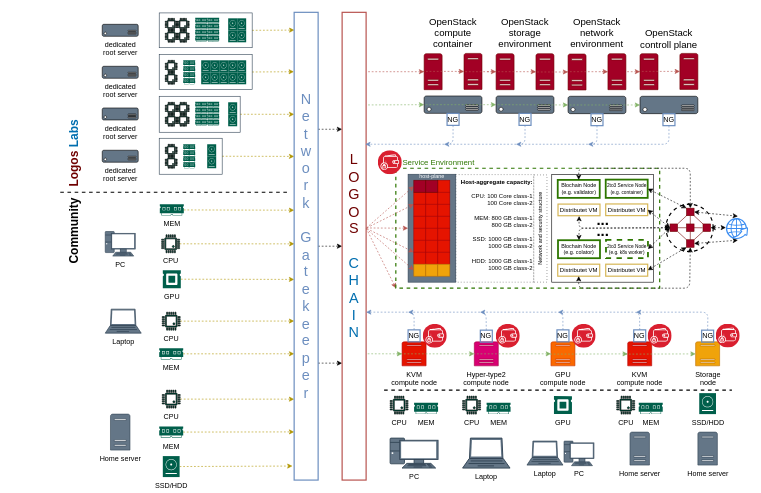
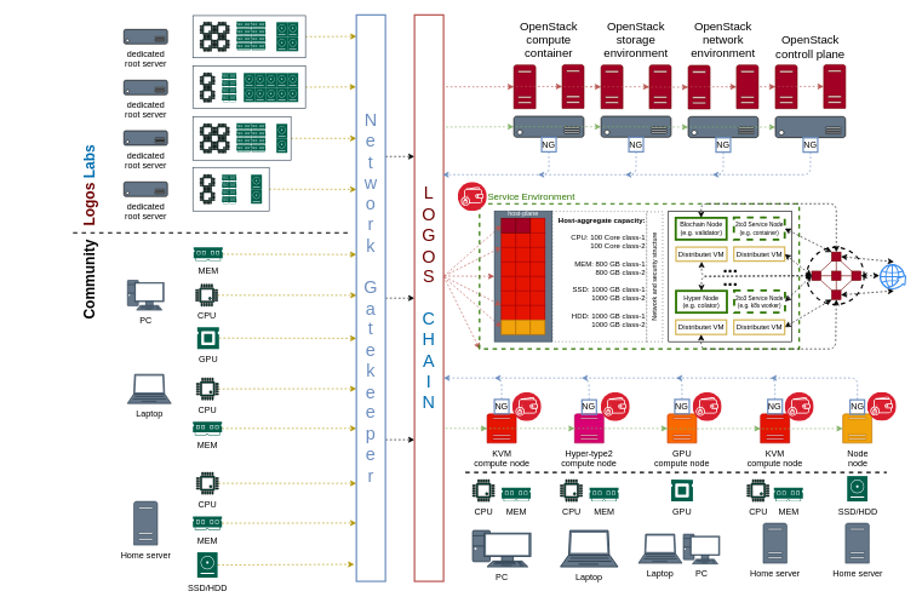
- <mxCell id="212" value="&lt;font style=&quot;font-size: 8px;&quot;&gt;2to3 Service Node&lt;br&gt;(e.g. container)&lt;br&gt;&lt;/font&gt;" style="rounded=0;whiteSpace=wrap;html=1;labelBackgroundColor=none;strokeColor=#2D7600;strokeWidth=3;fontSize=9;fillColor=none;fontColor=default;" parent="1" vertex="1"><mxGeometry x="1009.56" y="298.93" width="70" height="30.5" as="geometry" /></mxCell>
+ <mxCell id="212" value="&lt;font style=&quot;font-size: 8px;&quot;&gt;2to3 Service Node&lt;br&gt;(e.g. container)&lt;br&gt;&lt;/font&gt;" style="rounded=0;whiteSpace=wrap;html=1;labelBackgroundColor=none;strokeColor=#2D7600;strokeWidth=3;fontSize=9;fillColor=none;fontColor=default;dashed=1;" parent="1" vertex="1"><mxGeometry x="1009.56" y="298.93" width="70" height="30.5" as="geometry" /></mxCell>
- <mxCell id="206" value="Blochain Node&lt;br&gt;(e.g. colator)" style="rounded=0;whiteSpace=wrap;html=1;labelBackgroundColor=none;strokeColor=#2D7600;strokeWidth=3;fontSize=9;fillColor=none;fontColor=default;" parent="1" vertex="1"><mxGeometry x="930" y="400" width="70" height="30" as="geometry" /></mxCell>
+ <mxCell id="206" value="Hyper Node&lt;br&gt;(e.g. colator)" style="rounded=0;whiteSpace=wrap;html=1;labelBackgroundColor=none;strokeColor=#2D7600;strokeWidth=3;fontSize=9;fillColor=none;fontColor=default;" parent="1" vertex="1"><mxGeometry x="930" y="400" width="70" height="30" as="geometry" /></mxCell>
- <mxCell id="151" value="Storage&lt;br&gt;node" style="sketch=0;pointerEvents=1;shadow=0;dashed=0;html=1;strokeColor=#BD7000;labelPosition=center;verticalLabelPosition=bottom;verticalAlign=top;outlineConnect=0;align=center;shape=mxgraph.office.servers.server_generic;fillColor=#f0a30a;fontColor=default;" parent="1" vertex="1"><mxGeometry x="1159.5" y="569.5" width="40" height="40" as="geometry" /></mxCell>
+ <mxCell id="151" value="Node&lt;br&gt;node" style="sketch=0;pointerEvents=1;shadow=0;dashed=0;html=1;strokeColor=#BD7000;labelPosition=center;verticalLabelPosition=bottom;verticalAlign=top;outlineConnect=0;align=center;shape=mxgraph.office.servers.server_generic;fillColor=#f0a30a;fontColor=default;" parent="1" vertex="1"><mxGeometry x="1159.5" y="569.5" width="40" height="40" as="geometry" /></mxCell>
